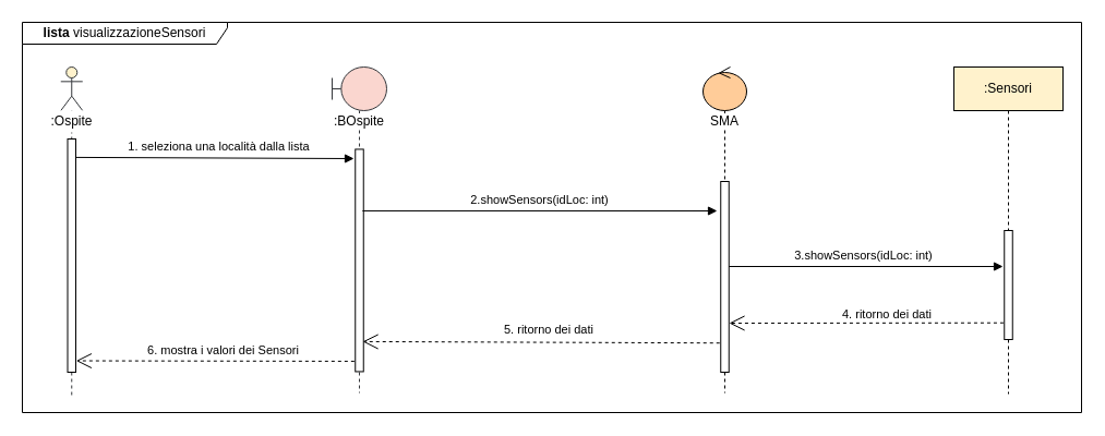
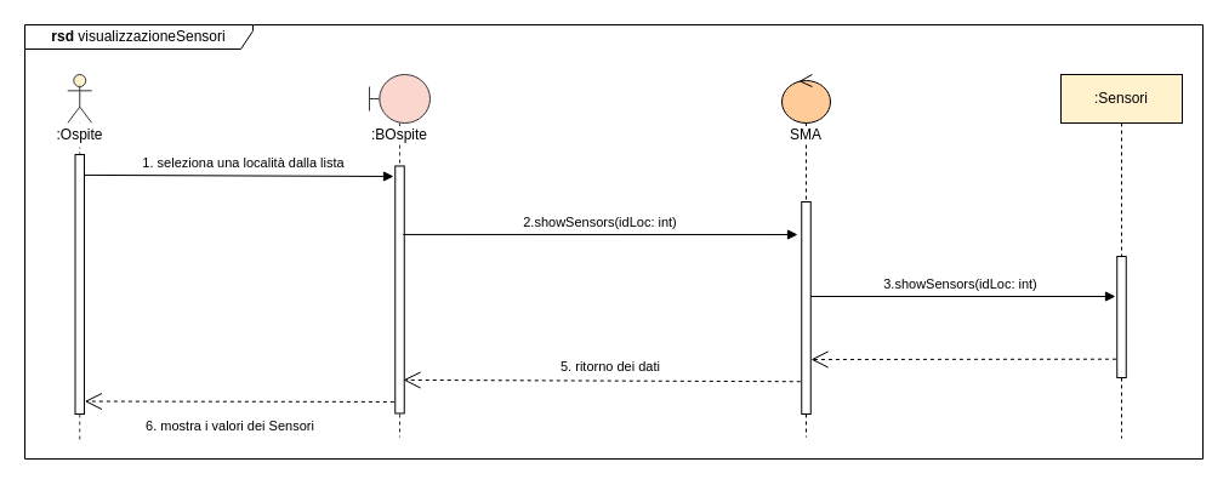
- <mxCell id="3" value="&lt;b&gt;lista &lt;/b&gt;visualizzazioneSensori" style="shape=umlFrame;whiteSpace=wrap;html=1;width=188;height=20;" parent="1" vertex="1"><mxGeometry x="20" y="20" width="971" height="358" as="geometry" /></mxCell>
+ <mxCell id="3" value="&lt;b&gt;rsd &lt;/b&gt;visualizzazioneSensori" style="shape=umlFrame;whiteSpace=wrap;html=1;width=188;height=20;" parent="1" vertex="1"><mxGeometry x="20" y="20" width="971" height="358" as="geometry" /></mxCell>
- <mxCell id="16" value="&lt;font style=&quot;font-size: 11px&quot;&gt;4. ritorno dei dati&amp;nbsp;&lt;/font&gt;" style="text;html=1;align=center;verticalAlign=middle;resizable=0;points=[];autosize=1;" parent="1" vertex="1"><mxGeometry x="764" y="278" width="100" height="20" as="geometry" /></mxCell>
- <mxCell id="7" value="&lt;font style=&quot;font-size: 11px&quot;&gt;6. mostra i valori dei Sensori&lt;/font&gt;" style="text;html=1;align=center;verticalAlign=middle;resizable=0;points=[];autosize=1;" parent="1" vertex="1"><mxGeometry x="129.07" y="311" width="150" height="20" as="geometry" /></mxCell>
+ <mxCell id="7" value="&lt;font style=&quot;font-size: 11px&quot;&gt;6. mostra i valori dei Sensori&lt;/font&gt;" style="text;html=1;align=center;verticalAlign=middle;resizable=0;points=[];autosize=1;" parent="1" vertex="1"><mxGeometry x="114.07" y="341" width="150" height="20" as="geometry" /></mxCell>
